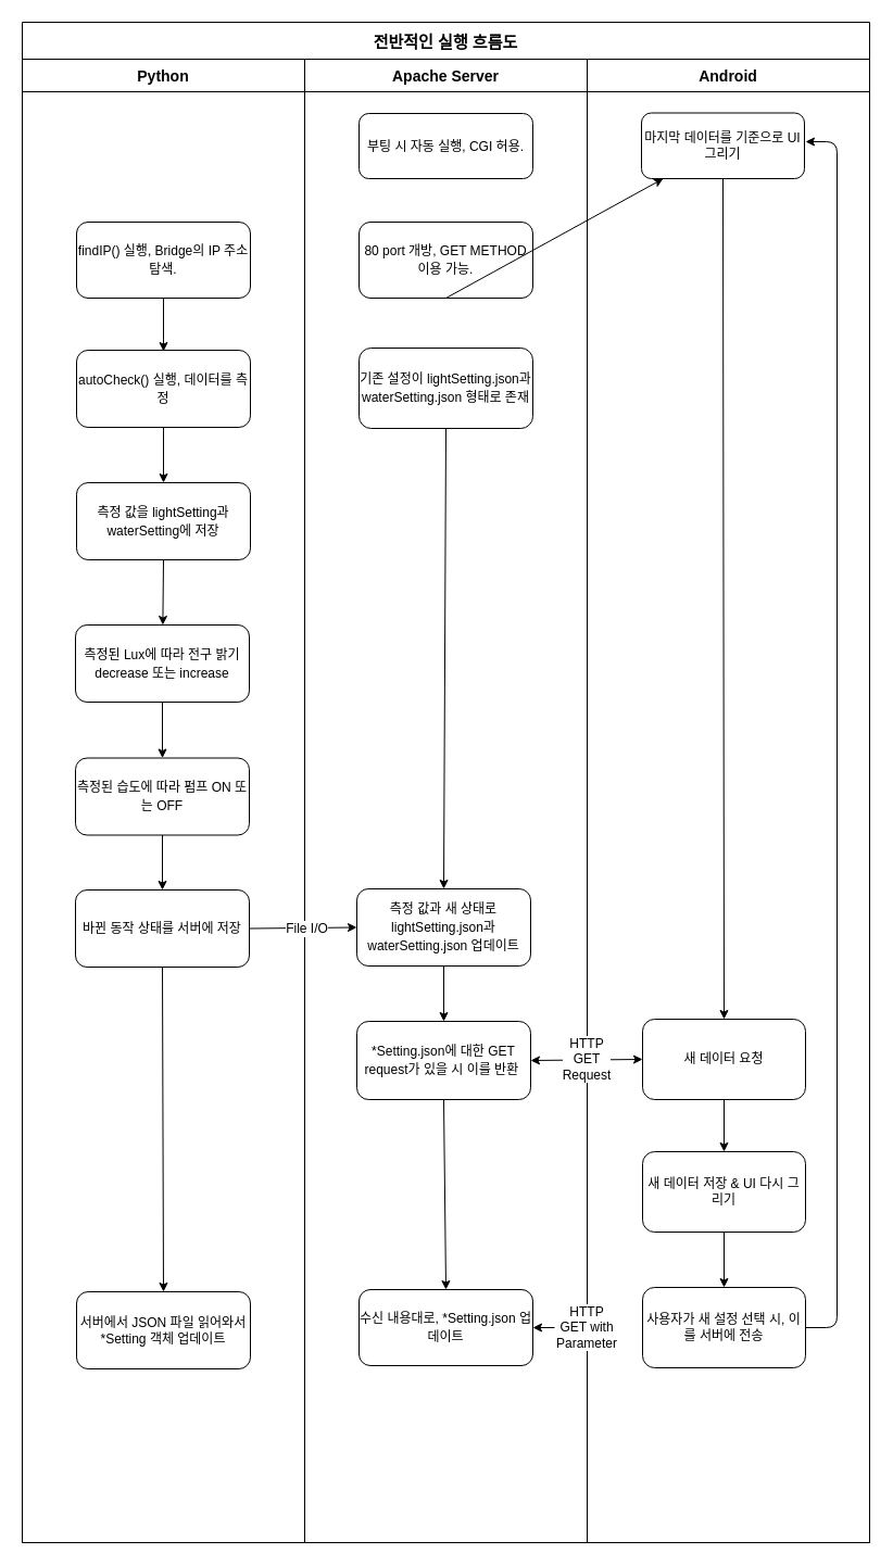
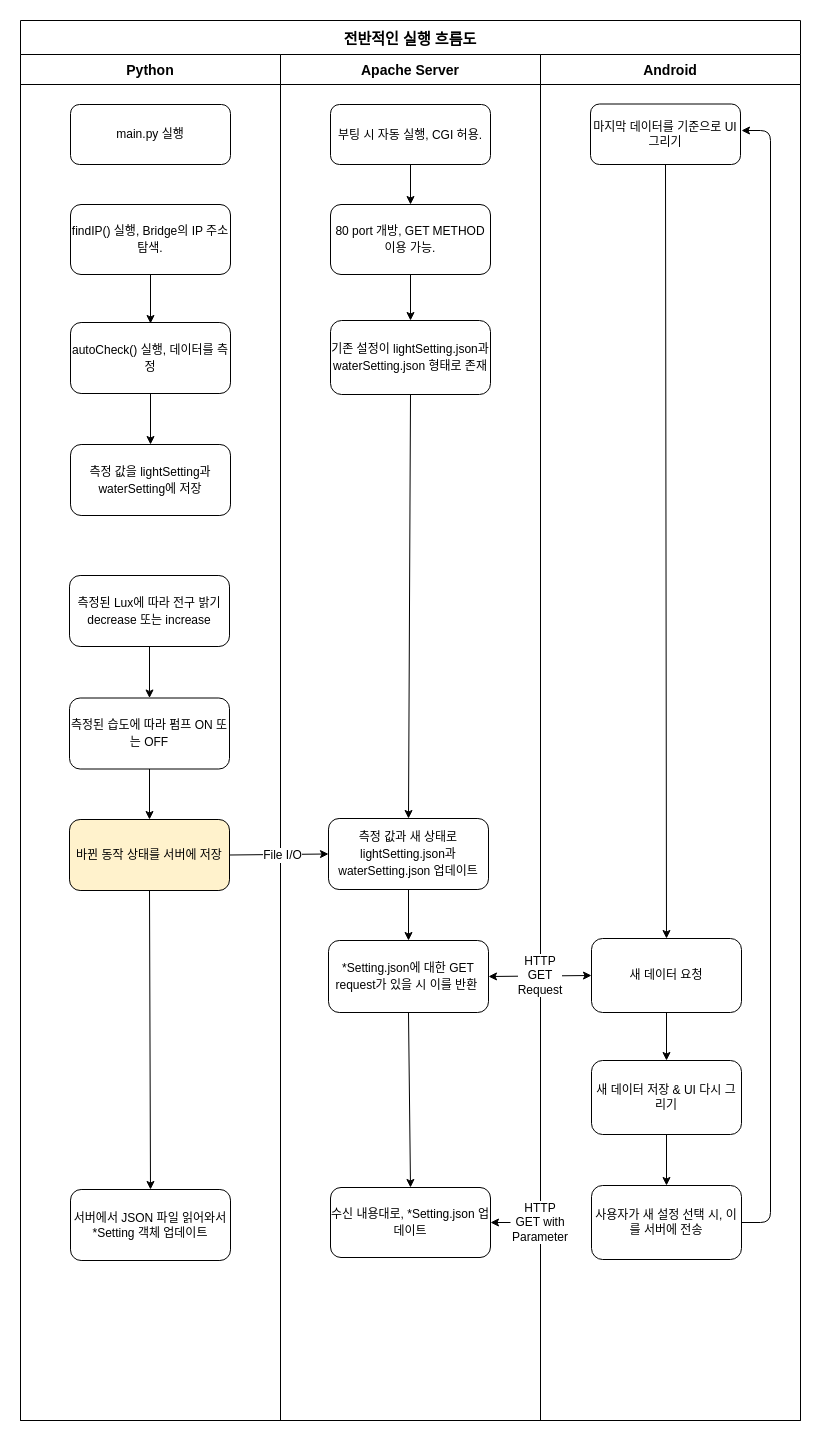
+ <mxCell id="17" value="main.py 실행" style="rounded=1;whiteSpace=wrap;html=1;" parent="16" vertex="1"><mxGeometry x="50" y="50" width="160" height="60" as="geometry" /></mxCell>
+ <mxCell id="7" value="" style="endArrow=classic;html=1;fontSize=13;entryX=0.5;entryY=0;entryDx=0;entryDy=0;exitX=0.5;exitY=1;exitDx=0;exitDy=0;" parent="3" source="4" target="6" edge="1"><mxGeometry width="50" height="50" relative="1" as="geometry"><mxPoint x="40" y="206" as="sourcePoint" /><mxPoint x="90" y="156" as="targetPoint" /></mxGeometry></mxCell>
- <mxCell id="9" value="" style="endArrow=classic;html=1;fontSize=13;exitX=0.5;exitY=1;exitDx=0;exitDy=0;" parent="3" source="6" target="32" edge="1"><mxGeometry width="50" height="50" relative="1" as="geometry"><mxPoint x="30" y="296" as="sourcePoint" /><mxPoint x="80" y="246" as="targetPoint" /></mxGeometry></mxCell>
+ <mxCell id="9" value="" style="endArrow=classic;html=1;fontSize=13;entryX=0.5;entryY=0;entryDx=0;entryDy=0;exitX=0.5;exitY=1;exitDx=0;exitDy=0;" parent="3" source="6" target="8" edge="1"><mxGeometry width="50" height="50" relative="1" as="geometry"><mxPoint x="30" y="296" as="sourcePoint" /><mxPoint x="80" y="246" as="targetPoint" /></mxGeometry></mxCell>
- <mxCell id="23" value="" style="endArrow=classic;html=1;exitX=0.5;exitY=1;exitDx=0;exitDy=0;" parent="16" source="21" target="22" edge="1"><mxGeometry width="50" height="50" relative="1" as="geometry"><mxPoint x="290" y="809" as="sourcePoint" /><mxPoint x="340" y="759" as="targetPoint" /></mxGeometry></mxCell>
- <mxCell id="27" value="바뀐 동작 상태를 서버에 저장" style="rounded=1;whiteSpace=wrap;html=1;" parent="16" vertex="1"><mxGeometry x="49" y="765" width="160" height="71" as="geometry" /></mxCell>
+ <mxCell id="27" value="바뀐 동작 상태를 서버에 저장" style="rounded=1;whiteSpace=wrap;html=1;fillColor=#fff2cc;" parent="16" vertex="1"><mxGeometry x="49" y="765" width="160" height="71" as="geometry" /></mxCell>
